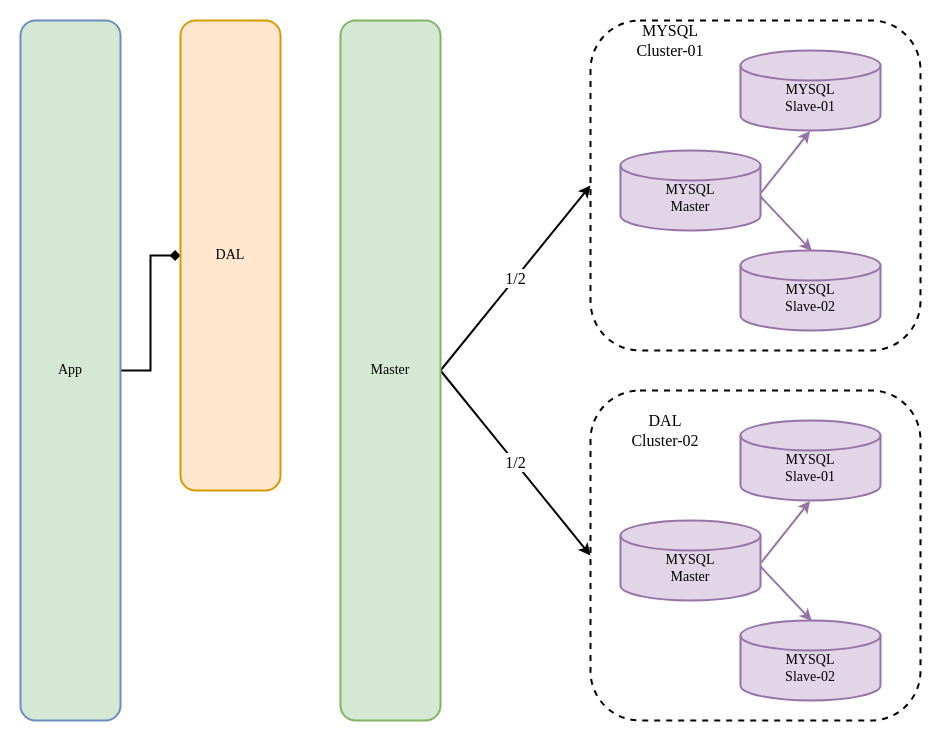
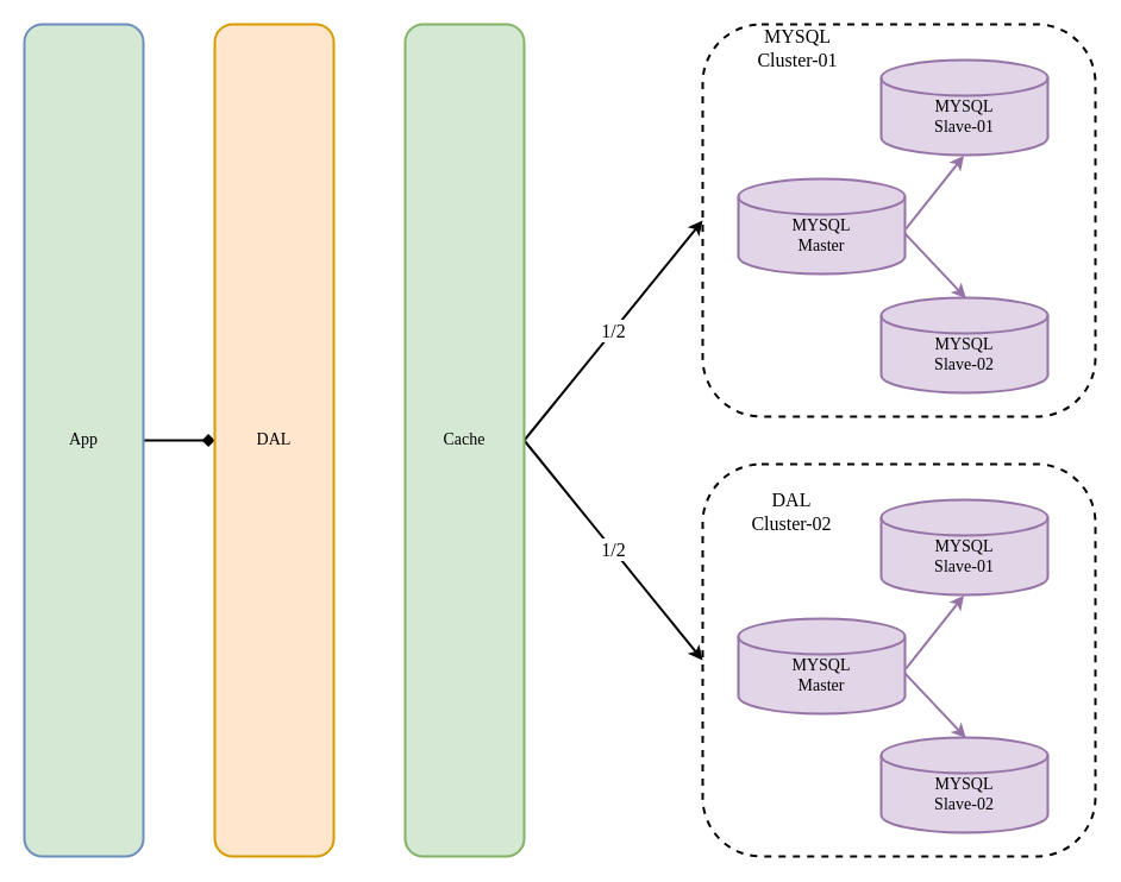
- <mxCell id="4" value="DAL" style="rounded=1;whiteSpace=wrap;html=1;fillColor=#ffe6cc;strokeColor=#d79b00;strokeWidth=2;fontSize=14;fontFamily=Comic Sans MS;" parent="1" vertex="1"><mxGeometry x="180" y="20" width="100" height="470" as="geometry" /></mxCell>
+ <mxCell id="4" value="DAL" style="rounded=1;whiteSpace=wrap;html=1;fillColor=#ffe6cc;strokeColor=#d79b00;strokeWidth=2;fontSize=14;fontFamily=Comic Sans MS;" parent="1" vertex="1"><mxGeometry x="180" y="20" width="100" height="700" as="geometry" /></mxCell>
- <mxCell id="7" value="Master" style="rounded=1;whiteSpace=wrap;html=1;fillColor=#d5e8d4;strokeColor=#82b366;strokeWidth=2;fontSize=14;fontFamily=Comic Sans MS;" parent="1" vertex="1"><mxGeometry x="340" y="20" width="100" height="700" as="geometry" /></mxCell>
+ <mxCell id="7" value="Cache" style="rounded=1;whiteSpace=wrap;html=1;fillColor=#d5e8d4;strokeColor=#82b366;strokeWidth=2;fontSize=14;fontFamily=Comic Sans MS;" parent="1" vertex="1"><mxGeometry x="340" y="20" width="100" height="700" as="geometry" /></mxCell>
